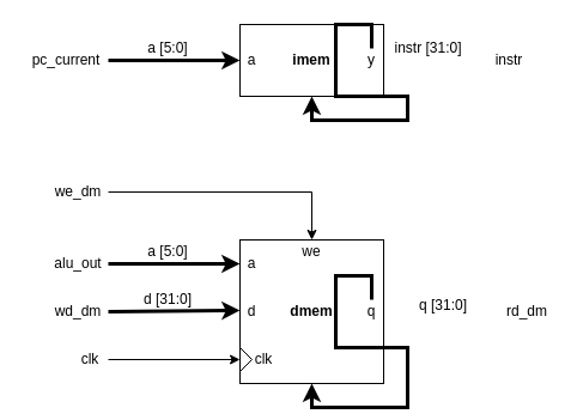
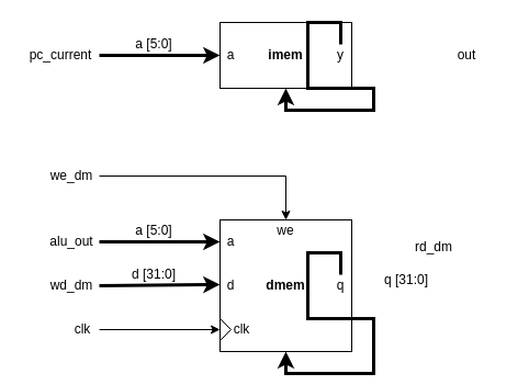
- <mxCell id="30" value="instr [31:0]" style="text;html=1;strokeColor=none;fillColor=none;align=center;verticalAlign=middle;whiteSpace=wrap;rounded=0;" parent="1" vertex="1"><mxGeometry x="325" y="30" width="65" height="20" as="geometry" /></mxCell>
- <mxCell id="26" value="instr" style="text;html=1;strokeColor=none;fillColor=none;align=center;verticalAlign=middle;whiteSpace=wrap;rounded=0;" parent="1" vertex="1"><mxGeometry x="410" y="40" width="30" height="20" as="geometry" /></mxCell>
+ <mxCell id="26" value="out" style="text;html=1;strokeColor=none;fillColor=none;align=center;verticalAlign=middle;whiteSpace=wrap;rounded=0;" parent="1" vertex="1"><mxGeometry x="410" y="40" width="30" height="20" as="geometry" /></mxCell>
- <mxCell id="10" value="rd_dm" style="text;html=1;strokeColor=none;fillColor=none;align=center;verticalAlign=middle;whiteSpace=wrap;rounded=0;strokeWidth=3;" parent="1" vertex="1"><mxGeometry x="420" y="250" width="40" height="20" as="geometry" /></mxCell>
+ <mxCell id="10" value="rd_dm" style="text;html=1;strokeColor=none;fillColor=none;align=center;verticalAlign=middle;whiteSpace=wrap;rounded=0;strokeWidth=3;" parent="1" vertex="1"><mxGeometry x="375" y="215" width="40" height="20" as="geometry" /></mxCell>
